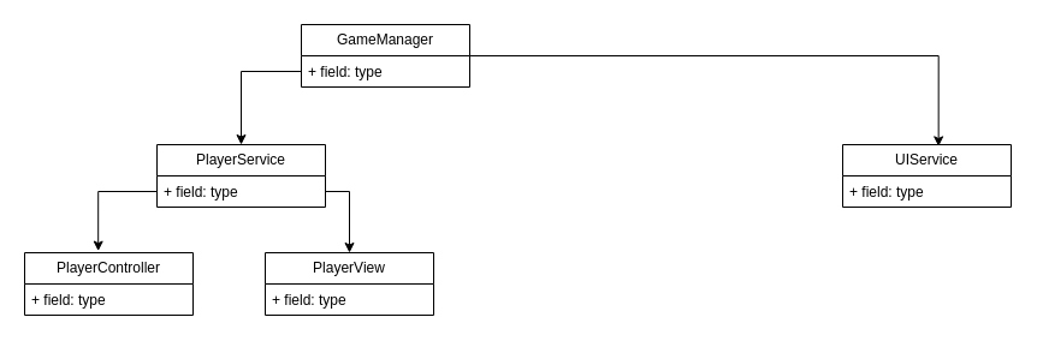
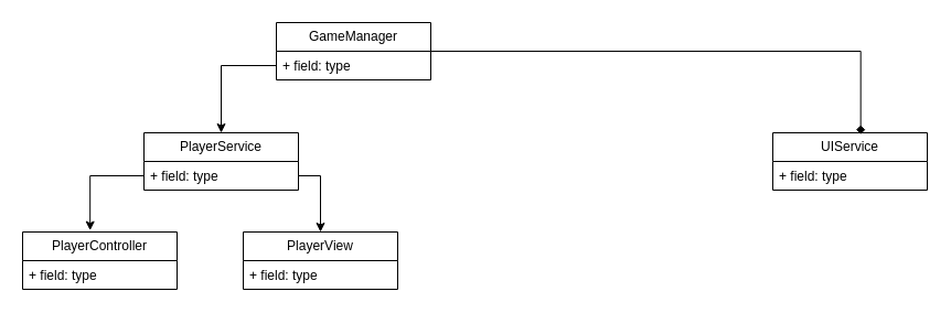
- <mxCell id="15" style="edgeStyle=orthogonalEdgeStyle;rounded=0;orthogonalLoop=1;jettySize=auto;html=1;entryX=0.569;entryY=0.027;entryDx=0;entryDy=0;entryPerimeter=0;" edge="1" parent="1" source="2" target="13"><mxGeometry relative="1" as="geometry" /></mxCell>
+ <mxCell id="15" style="edgeStyle=orthogonalEdgeStyle;rounded=0;orthogonalLoop=1;jettySize=auto;html=1;entryX=0.569;entryY=0.027;entryDx=0;entryDy=0;entryPerimeter=0;endArrow=diamond;" edge="1" parent="1" source="2" target="13"><mxGeometry relative="1" as="geometry" /></mxCell>
